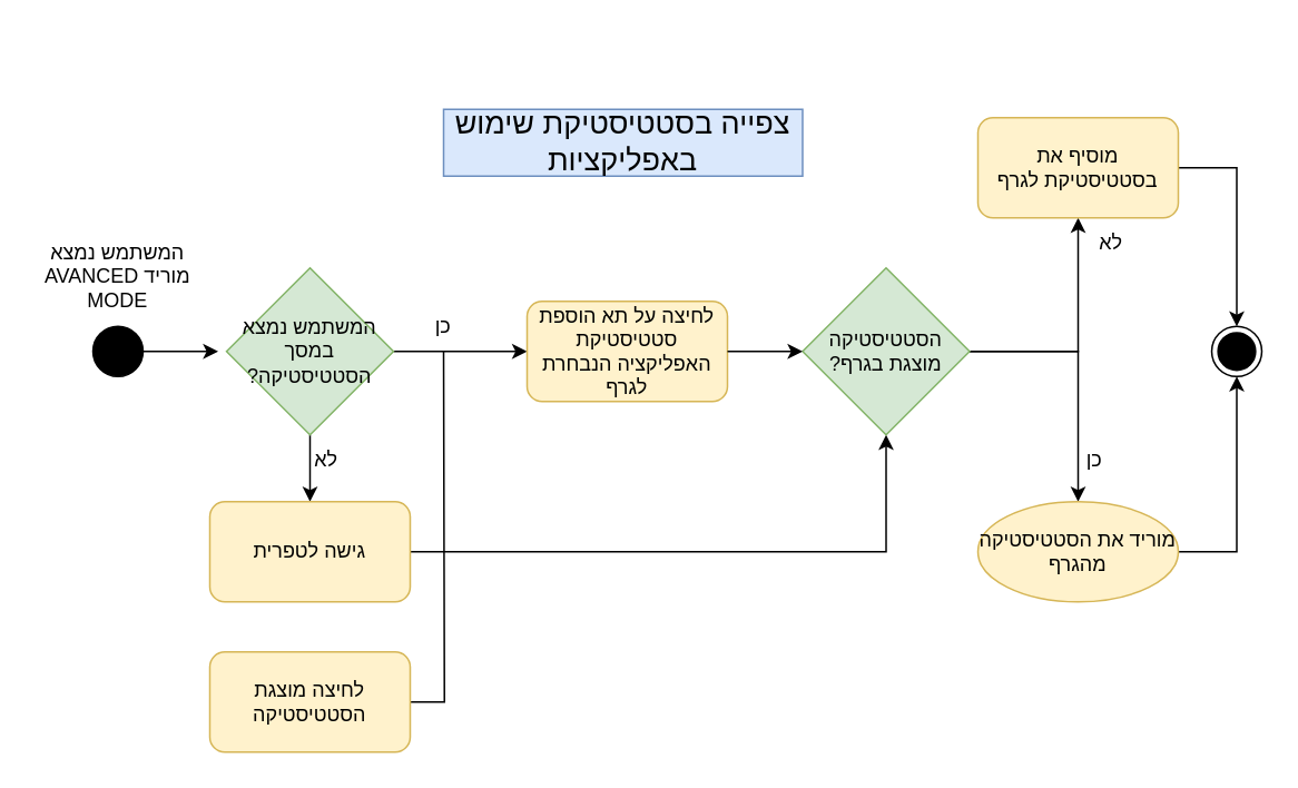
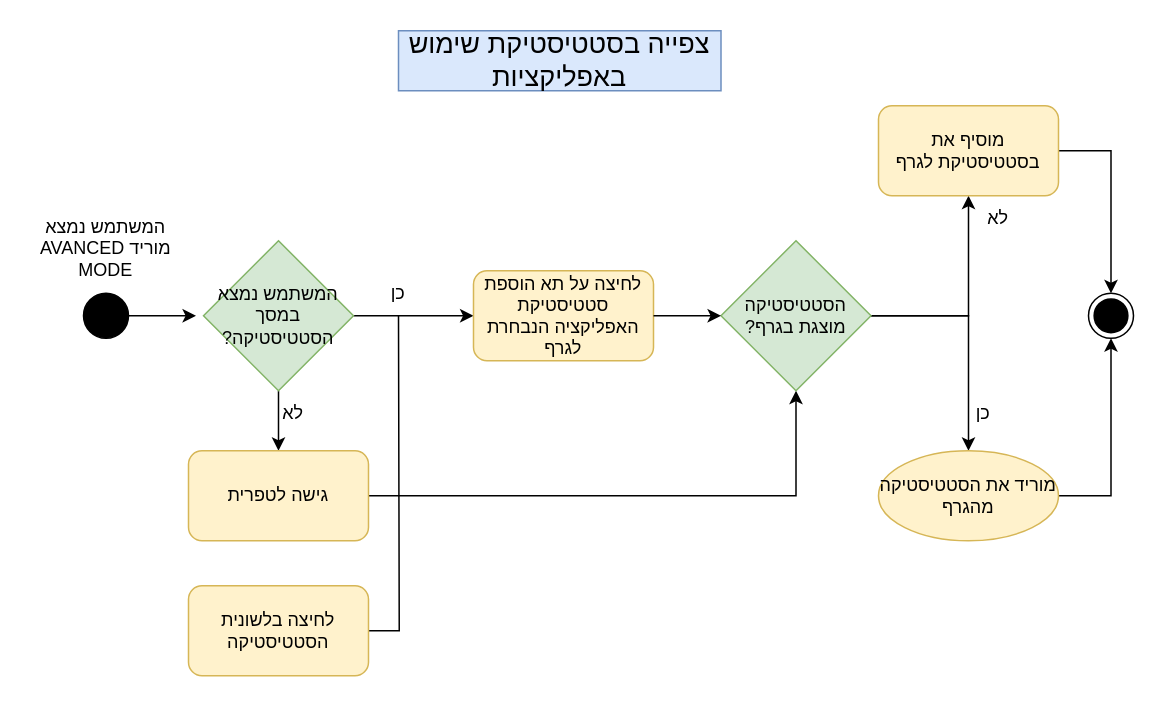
- <mxCell id="7" value="&lt;font style=&quot;font-size: 18px&quot;&gt;צפייה בסטטיסטיקת שימוש באפליקציות&lt;/font&gt;" style="rounded=0;whiteSpace=wrap;html=1;labelBackgroundColor=none;fillColor=#dae8fc;strokeColor=#6c8ebf;align=center;textDirection=rtl;fontSize=18;fontStyle=0" parent="1" vertex="1"><mxGeometry x="265" y="65" width="215" height="40" as="geometry" /></mxCell>
+ <mxCell id="7" value="&lt;font style=&quot;font-size: 18px&quot;&gt;צפייה בסטטיסטיקת שימוש באפליקציות&lt;/font&gt;" style="rounded=0;whiteSpace=wrap;html=1;labelBackgroundColor=none;fillColor=#dae8fc;strokeColor=#6c8ebf;align=center;textDirection=rtl;fontSize=18;fontStyle=0" parent="1" vertex="1"><mxGeometry x="265" y="20" width="215" height="40" as="geometry" /></mxCell>
- <mxCell id="15" value="לחיצה מוצגת הסטטיסטיקה" style="rounded=1;whiteSpace=wrap;html=1;fillColor=#fff2cc;strokeColor=#d6b656;align=center;textDirection=rtl;" parent="1" vertex="1"><mxGeometry x="125" y="390" width="120" height="60" as="geometry" /></mxCell>
+ <mxCell id="15" value="לחיצה בלשונית הסטטיסטיקה" style="rounded=1;whiteSpace=wrap;html=1;fillColor=#fff2cc;strokeColor=#d6b656;align=center;textDirection=rtl;" parent="1" vertex="1"><mxGeometry x="125" y="390" width="120" height="60" as="geometry" /></mxCell>
